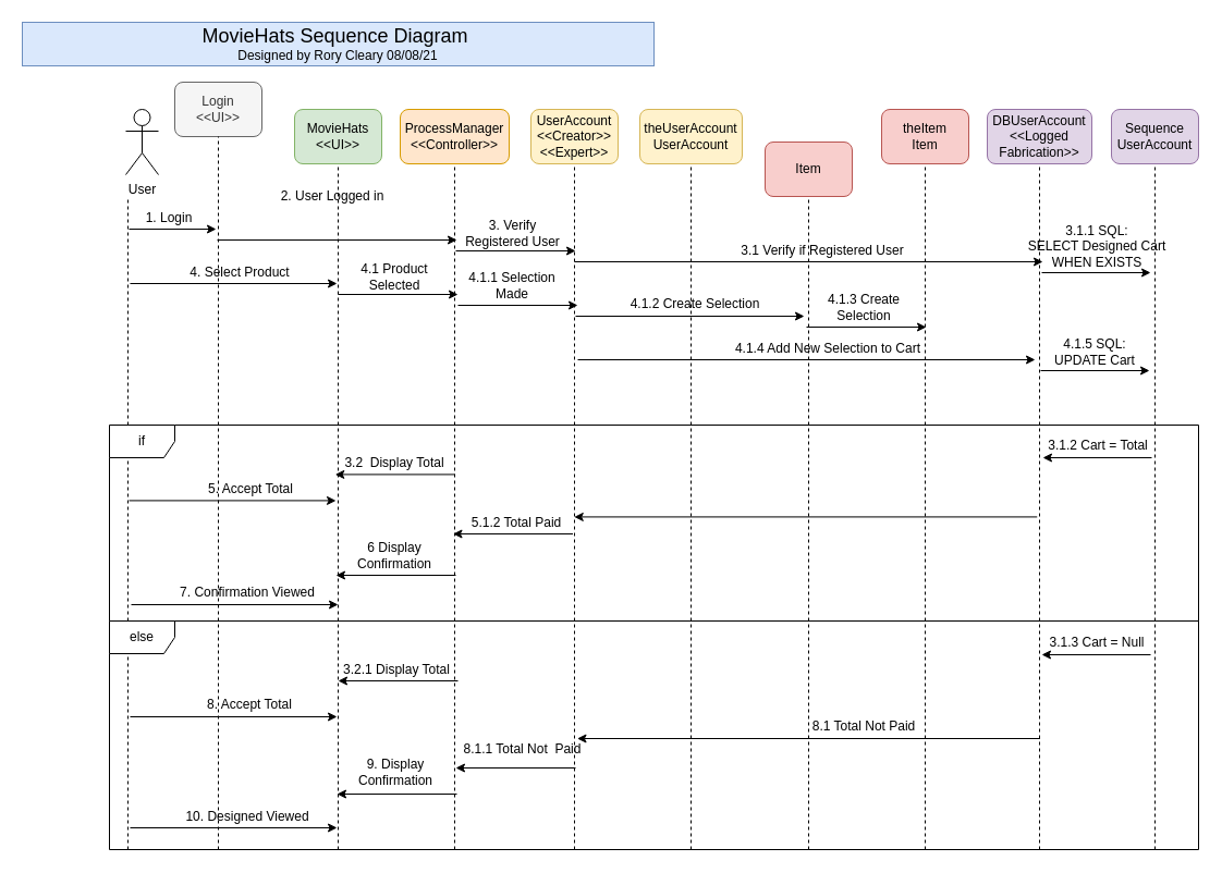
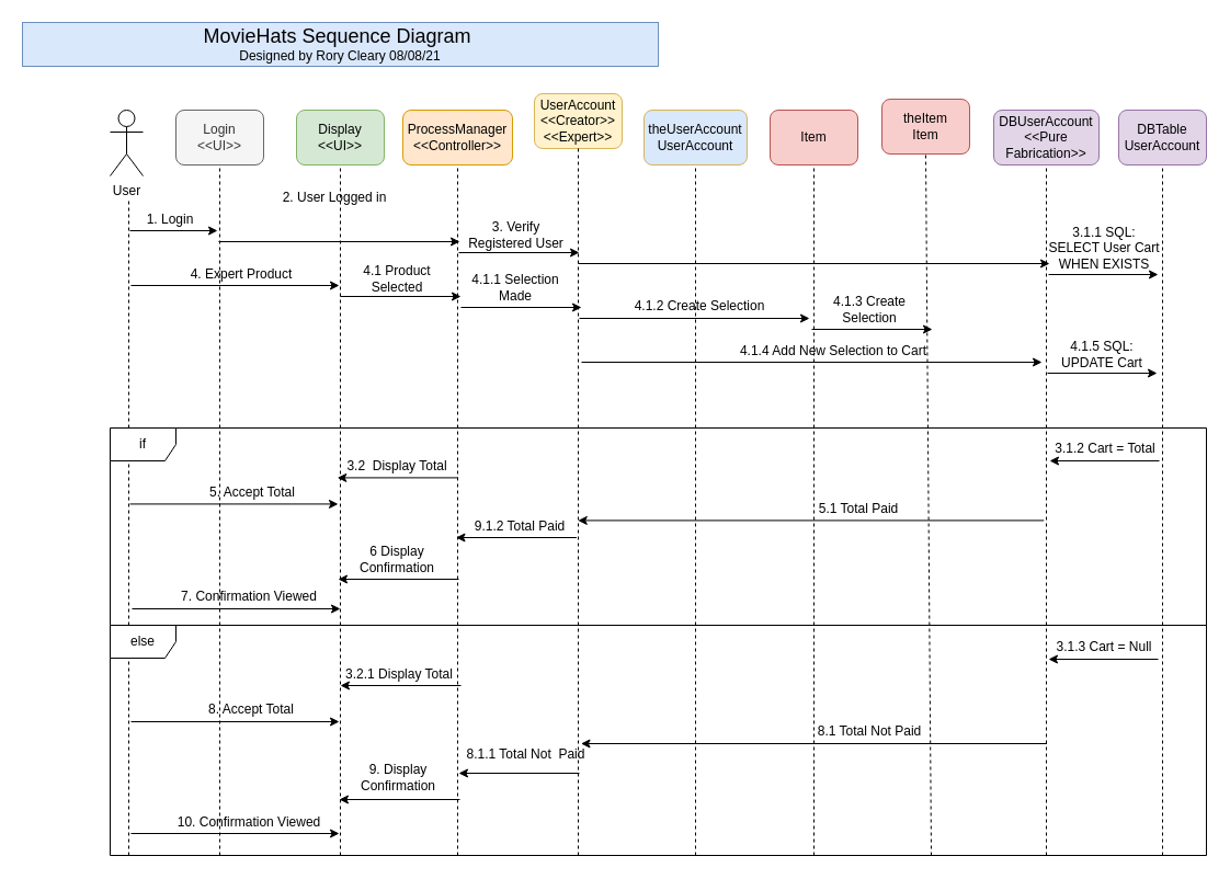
- <mxCell id="4" value="Login&lt;br&gt;&amp;lt;&amp;lt;UI&amp;gt;&amp;gt;" style="rounded=1;whiteSpace=wrap;html=1;fillColor=#f5f5f5;strokeColor=#666666;fontColor=#333333;" parent="1" vertex="1"><mxGeometry x="160" y="75" width="80" height="50" as="geometry" /></mxCell>
+ <mxCell id="4" value="Login&lt;br&gt;&amp;lt;&amp;lt;UI&amp;gt;&amp;gt;" style="rounded=1;whiteSpace=wrap;html=1;fillColor=#f5f5f5;strokeColor=#666666;fontColor=#333333;" parent="1" vertex="1"><mxGeometry x="160" y="100" width="80" height="50" as="geometry" /></mxCell>
- <mxCell id="5" value="MovieHats&lt;br&gt;&amp;lt;&amp;lt;UI&amp;gt;&amp;gt;" style="rounded=1;whiteSpace=wrap;html=1;fillColor=#d5e8d4;strokeColor=#82b366;" parent="1" vertex="1"><mxGeometry x="270" y="100" width="80" height="50" as="geometry" /></mxCell>
+ <mxCell id="5" value="Display&lt;br&gt;&amp;lt;&amp;lt;UI&amp;gt;&amp;gt;" style="rounded=1;whiteSpace=wrap;html=1;fillColor=#d5e8d4;strokeColor=#82b366;" parent="1" vertex="1"><mxGeometry x="270" y="100" width="80" height="50" as="geometry" /></mxCell>
- <mxCell id="7" value="UserAccount&lt;br&gt;&amp;lt;&amp;lt;Creator&amp;gt;&amp;gt;&lt;br&gt;&amp;lt;&amp;lt;Expert&amp;gt;&amp;gt;" style="rounded=1;whiteSpace=wrap;html=1;fillColor=#fff2cc;strokeColor=#d6b656;" parent="1" vertex="1"><mxGeometry x="487" y="100" width="80" height="50" as="geometry" /></mxCell>
+ <mxCell id="7" value="UserAccount&lt;br&gt;&amp;lt;&amp;lt;Creator&amp;gt;&amp;gt;&lt;br&gt;&amp;lt;&amp;lt;Expert&amp;gt;&amp;gt;" style="rounded=1;whiteSpace=wrap;html=1;fillColor=#fff2cc;strokeColor=#d6b656;" parent="1" vertex="1"><mxGeometry x="487" y="85" width="80" height="50" as="geometry" /></mxCell>
- <mxCell id="8" value="theUserAccount&lt;br&gt;UserAccount" style="rounded=1;whiteSpace=wrap;html=1;fillColor=#fff2cc;strokeColor=#d6b656;" parent="1" vertex="1"><mxGeometry x="587" y="100" width="94" height="50" as="geometry" /></mxCell>
+ <mxCell id="8" value="theUserAccount&lt;br&gt;UserAccount" style="rounded=1;whiteSpace=wrap;html=1;fillColor=#dae8fc;strokeColor=#d6b656;" parent="1" vertex="1"><mxGeometry x="587" y="100" width="94" height="50" as="geometry" /></mxCell>
- <mxCell id="10" value="theItem&lt;br&gt;Item" style="rounded=1;whiteSpace=wrap;html=1;fillColor=#f8cecc;strokeColor=#b85450;" parent="1" vertex="1"><mxGeometry x="809" y="100" width="80" height="50" as="geometry" /></mxCell>
+ <mxCell id="10" value="theItem&lt;br&gt;Item" style="rounded=1;whiteSpace=wrap;html=1;fillColor=#f8cecc;strokeColor=#b85450;" parent="1" vertex="1"><mxGeometry x="804" y="90" width="80" height="50" as="geometry" /></mxCell>
- <mxCell id="11" value="DBUserAccount&lt;br&gt;&amp;lt;&amp;lt;Logged Fabrication&amp;gt;&amp;gt;" style="rounded=1;whiteSpace=wrap;html=1;fillColor=#e1d5e7;strokeColor=#9673a6;" parent="1" vertex="1"><mxGeometry x="906" y="100" width="96" height="50" as="geometry" /></mxCell>
+ <mxCell id="11" value="DBUserAccount&lt;br&gt;&amp;lt;&amp;lt;Pure Fabrication&amp;gt;&amp;gt;" style="rounded=1;whiteSpace=wrap;html=1;fillColor=#e1d5e7;strokeColor=#9673a6;" parent="1" vertex="1"><mxGeometry x="906" y="100" width="96" height="50" as="geometry" /></mxCell>
- <mxCell id="12" value="Sequence&lt;br&gt;UserAccount" style="rounded=1;whiteSpace=wrap;html=1;fillColor=#e1d5e7;strokeColor=#9673a6;" parent="1" vertex="1"><mxGeometry x="1020" y="100" width="80" height="50" as="geometry" /></mxCell>
+ <mxCell id="12" value="DBTable&lt;br&gt;UserAccount" style="rounded=1;whiteSpace=wrap;html=1;fillColor=#e1d5e7;strokeColor=#9673a6;" parent="1" vertex="1"><mxGeometry x="1020" y="100" width="80" height="50" as="geometry" /></mxCell>
- <mxCell id="2" value="User" style="shape=umlActor;verticalLabelPosition=bottom;verticalAlign=top;html=1;outlineConnect=0;" parent="1" vertex="1"><mxGeometry x="115" y="100" width="30" height="60" as="geometry" /></mxCell>
+ <mxCell id="2" value="User" style="shape=umlActor;verticalLabelPosition=bottom;verticalAlign=top;html=1;outlineConnect=0;" parent="1" vertex="1"><mxGeometry x="100" y="100" width="30" height="60" as="geometry" /></mxCell>
- <mxCell id="9" value="Item" style="rounded=1;whiteSpace=wrap;html=1;fillColor=#f8cecc;strokeColor=#b85450;" parent="1" vertex="1"><mxGeometry x="702" y="130" width="80" height="50" as="geometry" /></mxCell>
+ <mxCell id="9" value="Item" style="rounded=1;whiteSpace=wrap;html=1;fillColor=#f8cecc;strokeColor=#b85450;" parent="1" vertex="1"><mxGeometry x="702" y="100" width="80" height="50" as="geometry" /></mxCell>
- <mxCell id="32" value="3.1.1 SQL:&lt;br&gt;SELECT Designed Cart WHEN EXISTS" style="text;html=1;strokeColor=none;fillColor=none;align=center;verticalAlign=middle;whiteSpace=wrap;rounded=0;" parent="1" vertex="1"><mxGeometry x="942" y="206" width="130" height="40" as="geometry" /></mxCell>
+ <mxCell id="32" value="3.1.1 SQL:&lt;br&gt;SELECT User Cart WHEN EXISTS" style="text;html=1;strokeColor=none;fillColor=none;align=center;verticalAlign=middle;whiteSpace=wrap;rounded=0;" parent="1" vertex="1"><mxGeometry x="942" y="206" width="130" height="40" as="geometry" /></mxCell>
- <mxCell id="30" value="3.1 Verify if Registered User" style="text;html=1;strokeColor=none;fillColor=none;align=center;verticalAlign=middle;whiteSpace=wrap;rounded=0;" parent="1" vertex="1"><mxGeometry x="655" y="220" width="200" height="20" as="geometry" /></mxCell>
- <mxCell id="34" value="4. Select Product" style="text;html=1;strokeColor=none;fillColor=none;align=center;verticalAlign=middle;whiteSpace=wrap;rounded=0;" parent="1" vertex="1"><mxGeometry x="160" y="240" width="120" height="20" as="geometry" /></mxCell>
+ <mxCell id="34" value="4. Expert Product" style="text;html=1;strokeColor=none;fillColor=none;align=center;verticalAlign=middle;whiteSpace=wrap;rounded=0;" parent="1" vertex="1"><mxGeometry x="160" y="240" width="120" height="20" as="geometry" /></mxCell>
+ <mxCell id="51" value="5.1 Total Paid" style="text;html=1;strokeColor=none;fillColor=none;align=center;verticalAlign=middle;whiteSpace=wrap;rounded=0;" parent="1" vertex="1"><mxGeometry x="738" y="454" width="90" height="20" as="geometry" /></mxCell>
- <mxCell id="53" value="5.1.2 Total Paid" style="text;html=1;strokeColor=none;fillColor=none;align=center;verticalAlign=middle;whiteSpace=wrap;rounded=0;" parent="1" vertex="1"><mxGeometry x="424.25" y="470" width="100" height="20" as="geometry" /></mxCell>
+ <mxCell id="53" value="9.1.2 Total Paid" style="text;html=1;strokeColor=none;fillColor=none;align=center;verticalAlign=middle;whiteSpace=wrap;rounded=0;" parent="1" vertex="1"><mxGeometry x="424.25" y="470" width="100" height="20" as="geometry" /></mxCell>
- <mxCell id="75" value="10. Designed Viewed" style="text;html=1;strokeColor=none;fillColor=none;align=center;verticalAlign=middle;whiteSpace=wrap;rounded=0;" parent="1" vertex="1"><mxGeometry x="157" y="740" width="140" height="20" as="geometry" /></mxCell>
+ <mxCell id="75" value="10. Confirmation Viewed" style="text;html=1;strokeColor=none;fillColor=none;align=center;verticalAlign=middle;whiteSpace=wrap;rounded=0;" parent="1" vertex="1"><mxGeometry x="157" y="740" width="140" height="20" as="geometry" /></mxCell>
